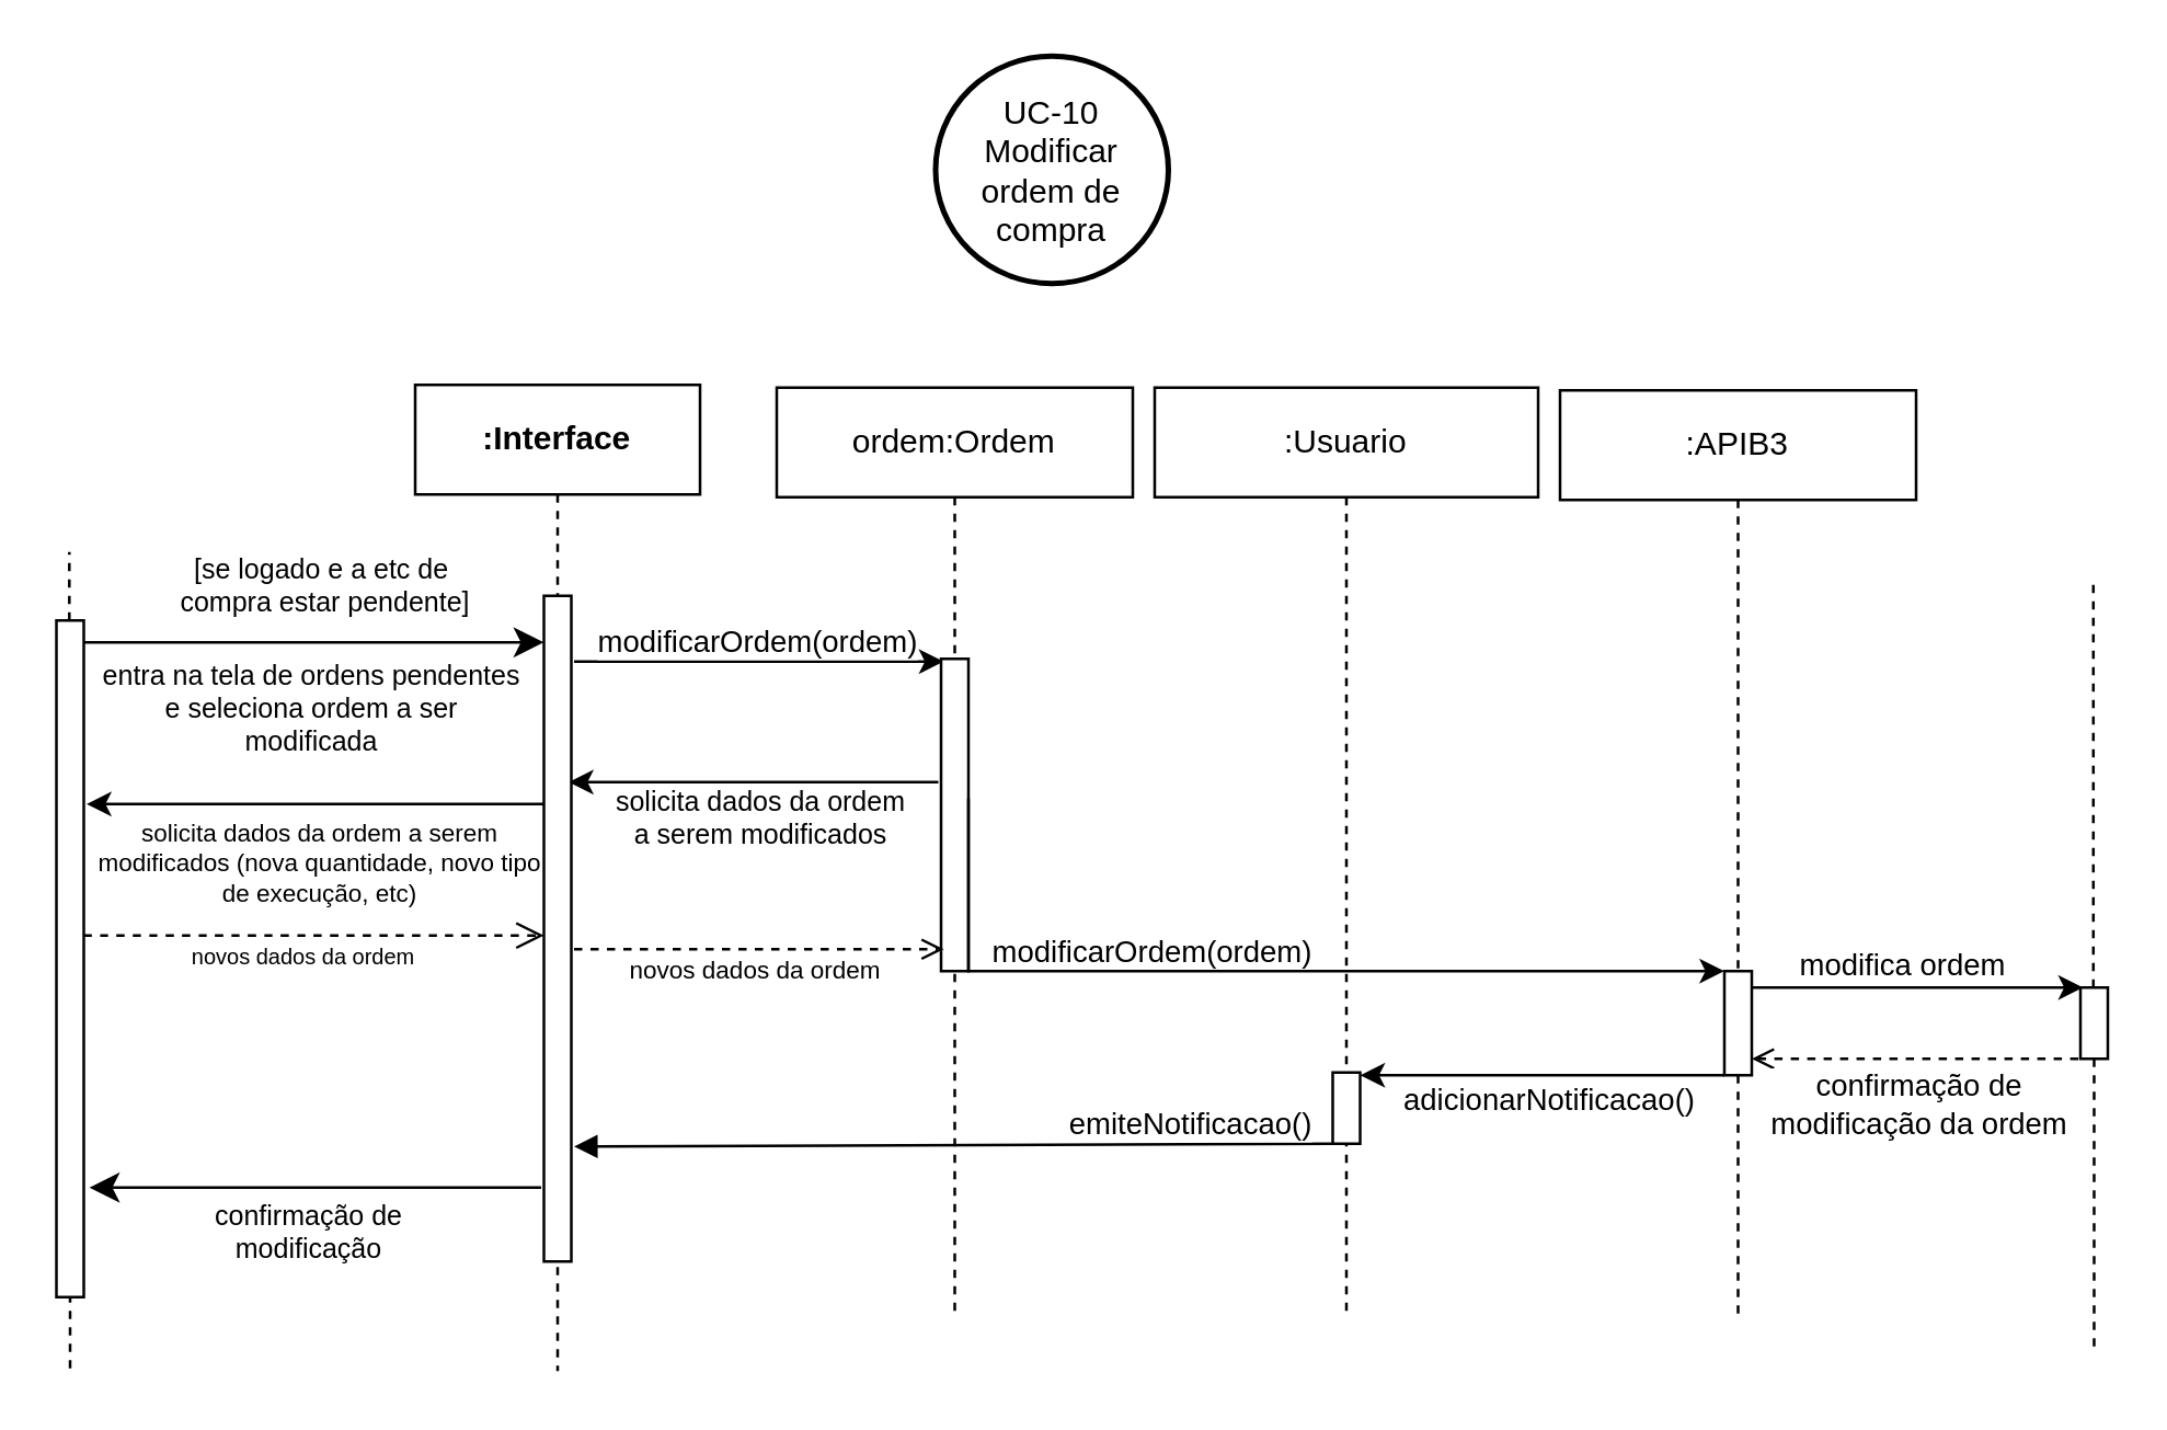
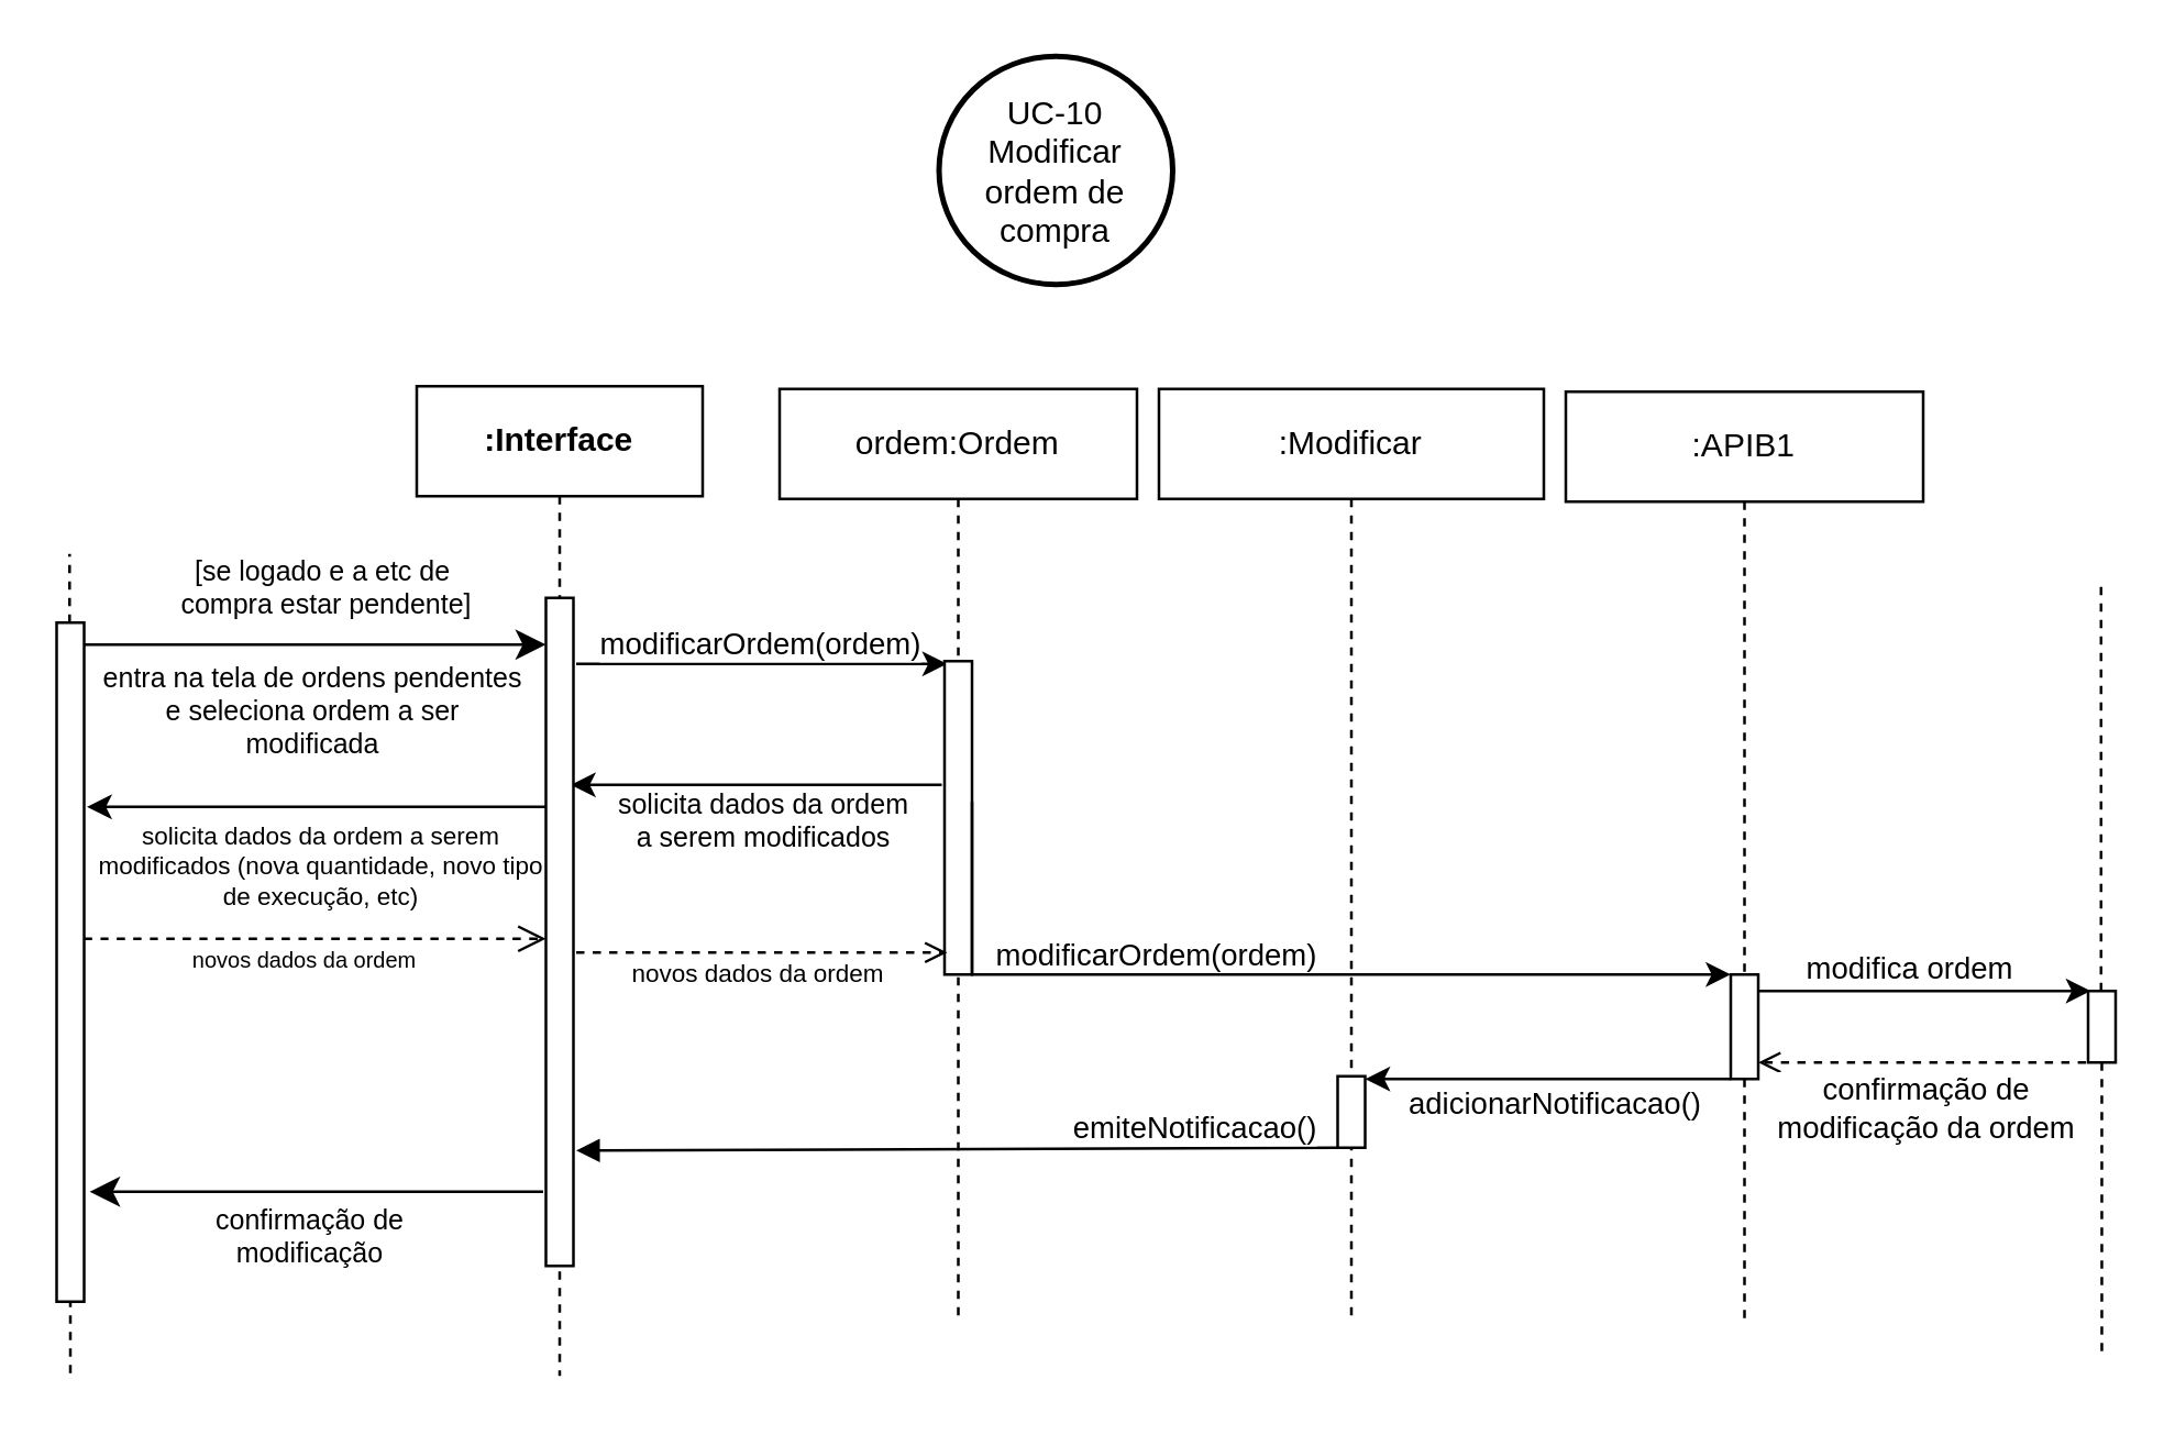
- <mxCell id="5" value=":Usuario" style="shape=umlLifeline;perimeter=lifelinePerimeter;whiteSpace=wrap;html=1;container=1;dropTarget=0;collapsible=0;recursiveResize=0;outlineConnect=0;portConstraint=eastwest;newEdgeStyle={&quot;curved&quot;:0,&quot;rounded&quot;:0};" parent="1" vertex="1"><mxGeometry x="421" y="141" width="140" height="340" as="geometry" /></mxCell>
+ <mxCell id="5" value=":Modificar" style="shape=umlLifeline;perimeter=lifelinePerimeter;whiteSpace=wrap;html=1;container=1;dropTarget=0;collapsible=0;recursiveResize=0;outlineConnect=0;portConstraint=eastwest;newEdgeStyle={&quot;curved&quot;:0,&quot;rounded&quot;:0};" parent="1" vertex="1"><mxGeometry x="421" y="141" width="140" height="340" as="geometry" /></mxCell>
- <mxCell id="7" value=":APIB3" style="shape=umlLifeline;perimeter=lifelinePerimeter;whiteSpace=wrap;html=1;container=1;dropTarget=0;collapsible=0;recursiveResize=0;outlineConnect=0;portConstraint=eastwest;newEdgeStyle={&quot;curved&quot;:0,&quot;rounded&quot;:0};" parent="1" vertex="1"><mxGeometry x="569" y="142" width="130" height="339" as="geometry" /></mxCell>
+ <mxCell id="7" value=":APIB1" style="shape=umlLifeline;perimeter=lifelinePerimeter;whiteSpace=wrap;html=1;container=1;dropTarget=0;collapsible=0;recursiveResize=0;outlineConnect=0;portConstraint=eastwest;newEdgeStyle={&quot;curved&quot;:0,&quot;rounded&quot;:0};" parent="1" vertex="1"><mxGeometry x="569" y="142" width="130" height="339" as="geometry" /></mxCell>
